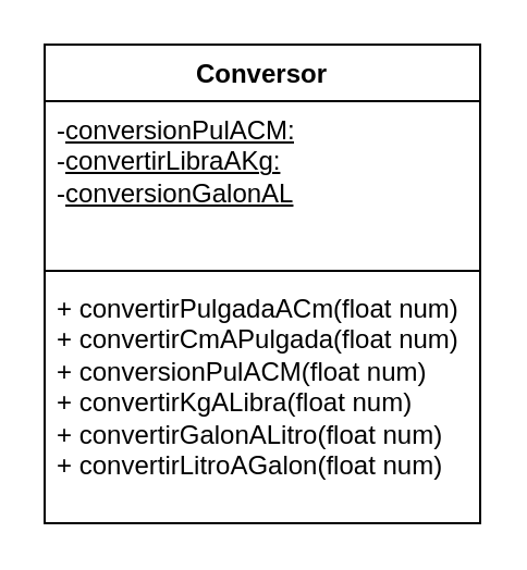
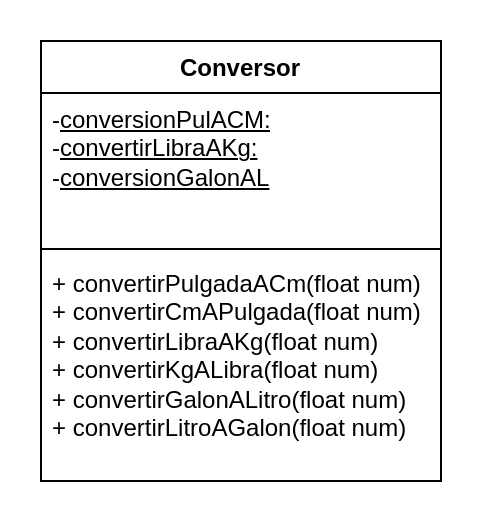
- <mxCell id="5" value="+ convertirPulgadaACm(float num)&lt;div&gt;&lt;span style=&quot;color: rgb(0, 0, 0);&quot;&gt;+ convertirCmAPulgada(float num)&lt;/span&gt;&lt;/div&gt;&lt;div&gt;&lt;span style=&quot;color: rgb(0, 0, 0);&quot;&gt;+ conversionPulACM(float num)&lt;/span&gt;&lt;/div&gt;&lt;div&gt;&lt;span style=&quot;color: rgb(0, 0, 0);&quot;&gt;&lt;span style=&quot;color: rgb(0, 0, 0);&quot;&gt;+ convertirKgALibra(float num)&lt;/span&gt;&lt;/span&gt;&lt;/div&gt;&lt;div&gt;&lt;span style=&quot;color: rgb(0, 0, 0);&quot;&gt;&lt;span style=&quot;color: rgb(0, 0, 0);&quot;&gt;+ convertirGalonALitro(float num)&lt;/span&gt;&lt;span style=&quot;color: rgb(0, 0, 0);&quot;&gt;&lt;/span&gt;&lt;/span&gt;&lt;/div&gt;&lt;div&gt;&lt;span style=&quot;color: rgb(0, 0, 0);&quot;&gt;&lt;span style=&quot;color: rgb(0, 0, 0);&quot;&gt;+ convertirLitroAGalon(float num)&lt;/span&gt;&lt;span style=&quot;color: rgb(0, 0, 0);&quot;&gt;&lt;/span&gt;&lt;/span&gt;&lt;/div&gt;" style="text;strokeColor=none;fillColor=none;align=left;verticalAlign=top;spacingLeft=4;spacingRight=4;overflow=hidden;rotatable=0;points=[[0,0.5],[1,0.5]];portConstraint=eastwest;whiteSpace=wrap;html=1;" vertex="1" parent="2"><mxGeometry y="108" width="200" height="112" as="geometry" /></mxCell>
+ <mxCell id="5" value="+ convertirPulgadaACm(float num)&lt;div&gt;&lt;span style=&quot;color: rgb(0, 0, 0);&quot;&gt;+ convertirCmAPulgada(float num)&lt;/span&gt;&lt;/div&gt;&lt;div&gt;&lt;span style=&quot;color: rgb(0, 0, 0);&quot;&gt;+ convertirLibraAKg(float num)&lt;/span&gt;&lt;/div&gt;&lt;div&gt;&lt;span style=&quot;color: rgb(0, 0, 0);&quot;&gt;&lt;span style=&quot;color: rgb(0, 0, 0);&quot;&gt;+ convertirKgALibra(float num)&lt;/span&gt;&lt;/span&gt;&lt;/div&gt;&lt;div&gt;&lt;span style=&quot;color: rgb(0, 0, 0);&quot;&gt;&lt;span style=&quot;color: rgb(0, 0, 0);&quot;&gt;+ convertirGalonALitro(float num)&lt;/span&gt;&lt;span style=&quot;color: rgb(0, 0, 0);&quot;&gt;&lt;/span&gt;&lt;/span&gt;&lt;/div&gt;&lt;div&gt;&lt;span style=&quot;color: rgb(0, 0, 0);&quot;&gt;&lt;span style=&quot;color: rgb(0, 0, 0);&quot;&gt;+ convertirLitroAGalon(float num)&lt;/span&gt;&lt;span style=&quot;color: rgb(0, 0, 0);&quot;&gt;&lt;/span&gt;&lt;/span&gt;&lt;/div&gt;" style="text;strokeColor=none;fillColor=none;align=left;verticalAlign=top;spacingLeft=4;spacingRight=4;overflow=hidden;rotatable=0;points=[[0,0.5],[1,0.5]];portConstraint=eastwest;whiteSpace=wrap;html=1;" vertex="1" parent="2"><mxGeometry y="108" width="200" height="112" as="geometry" /></mxCell>
